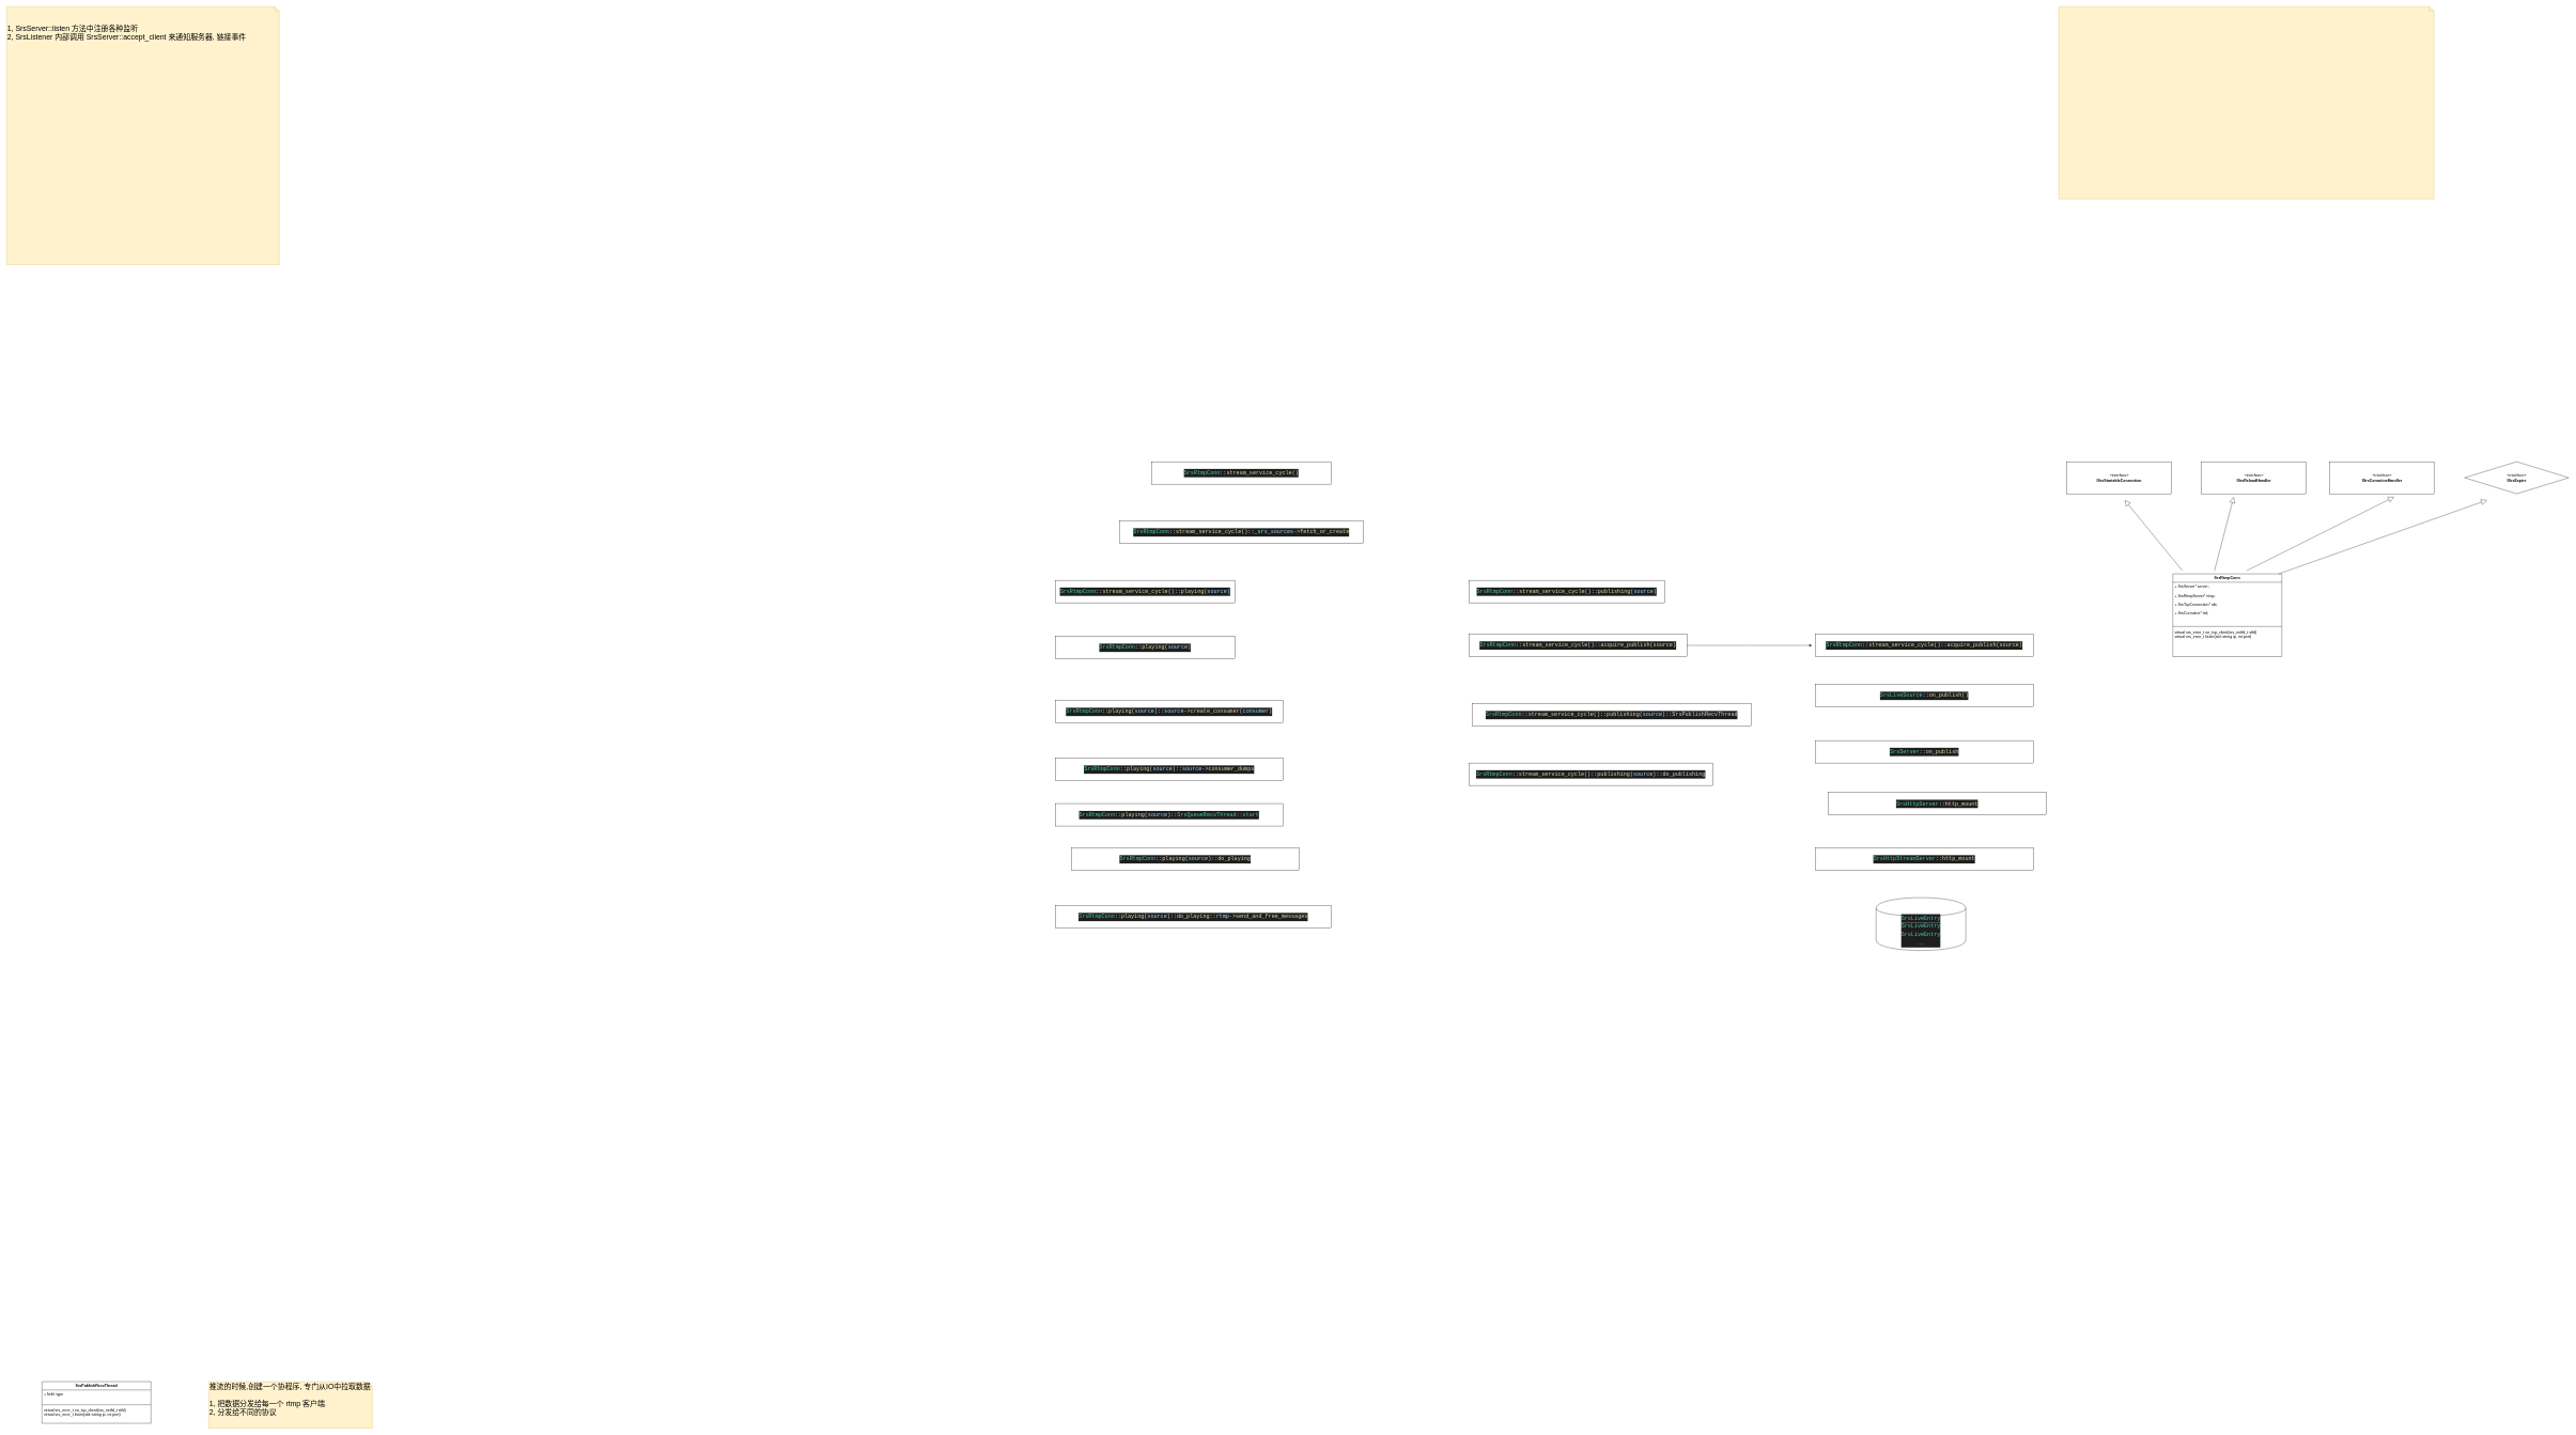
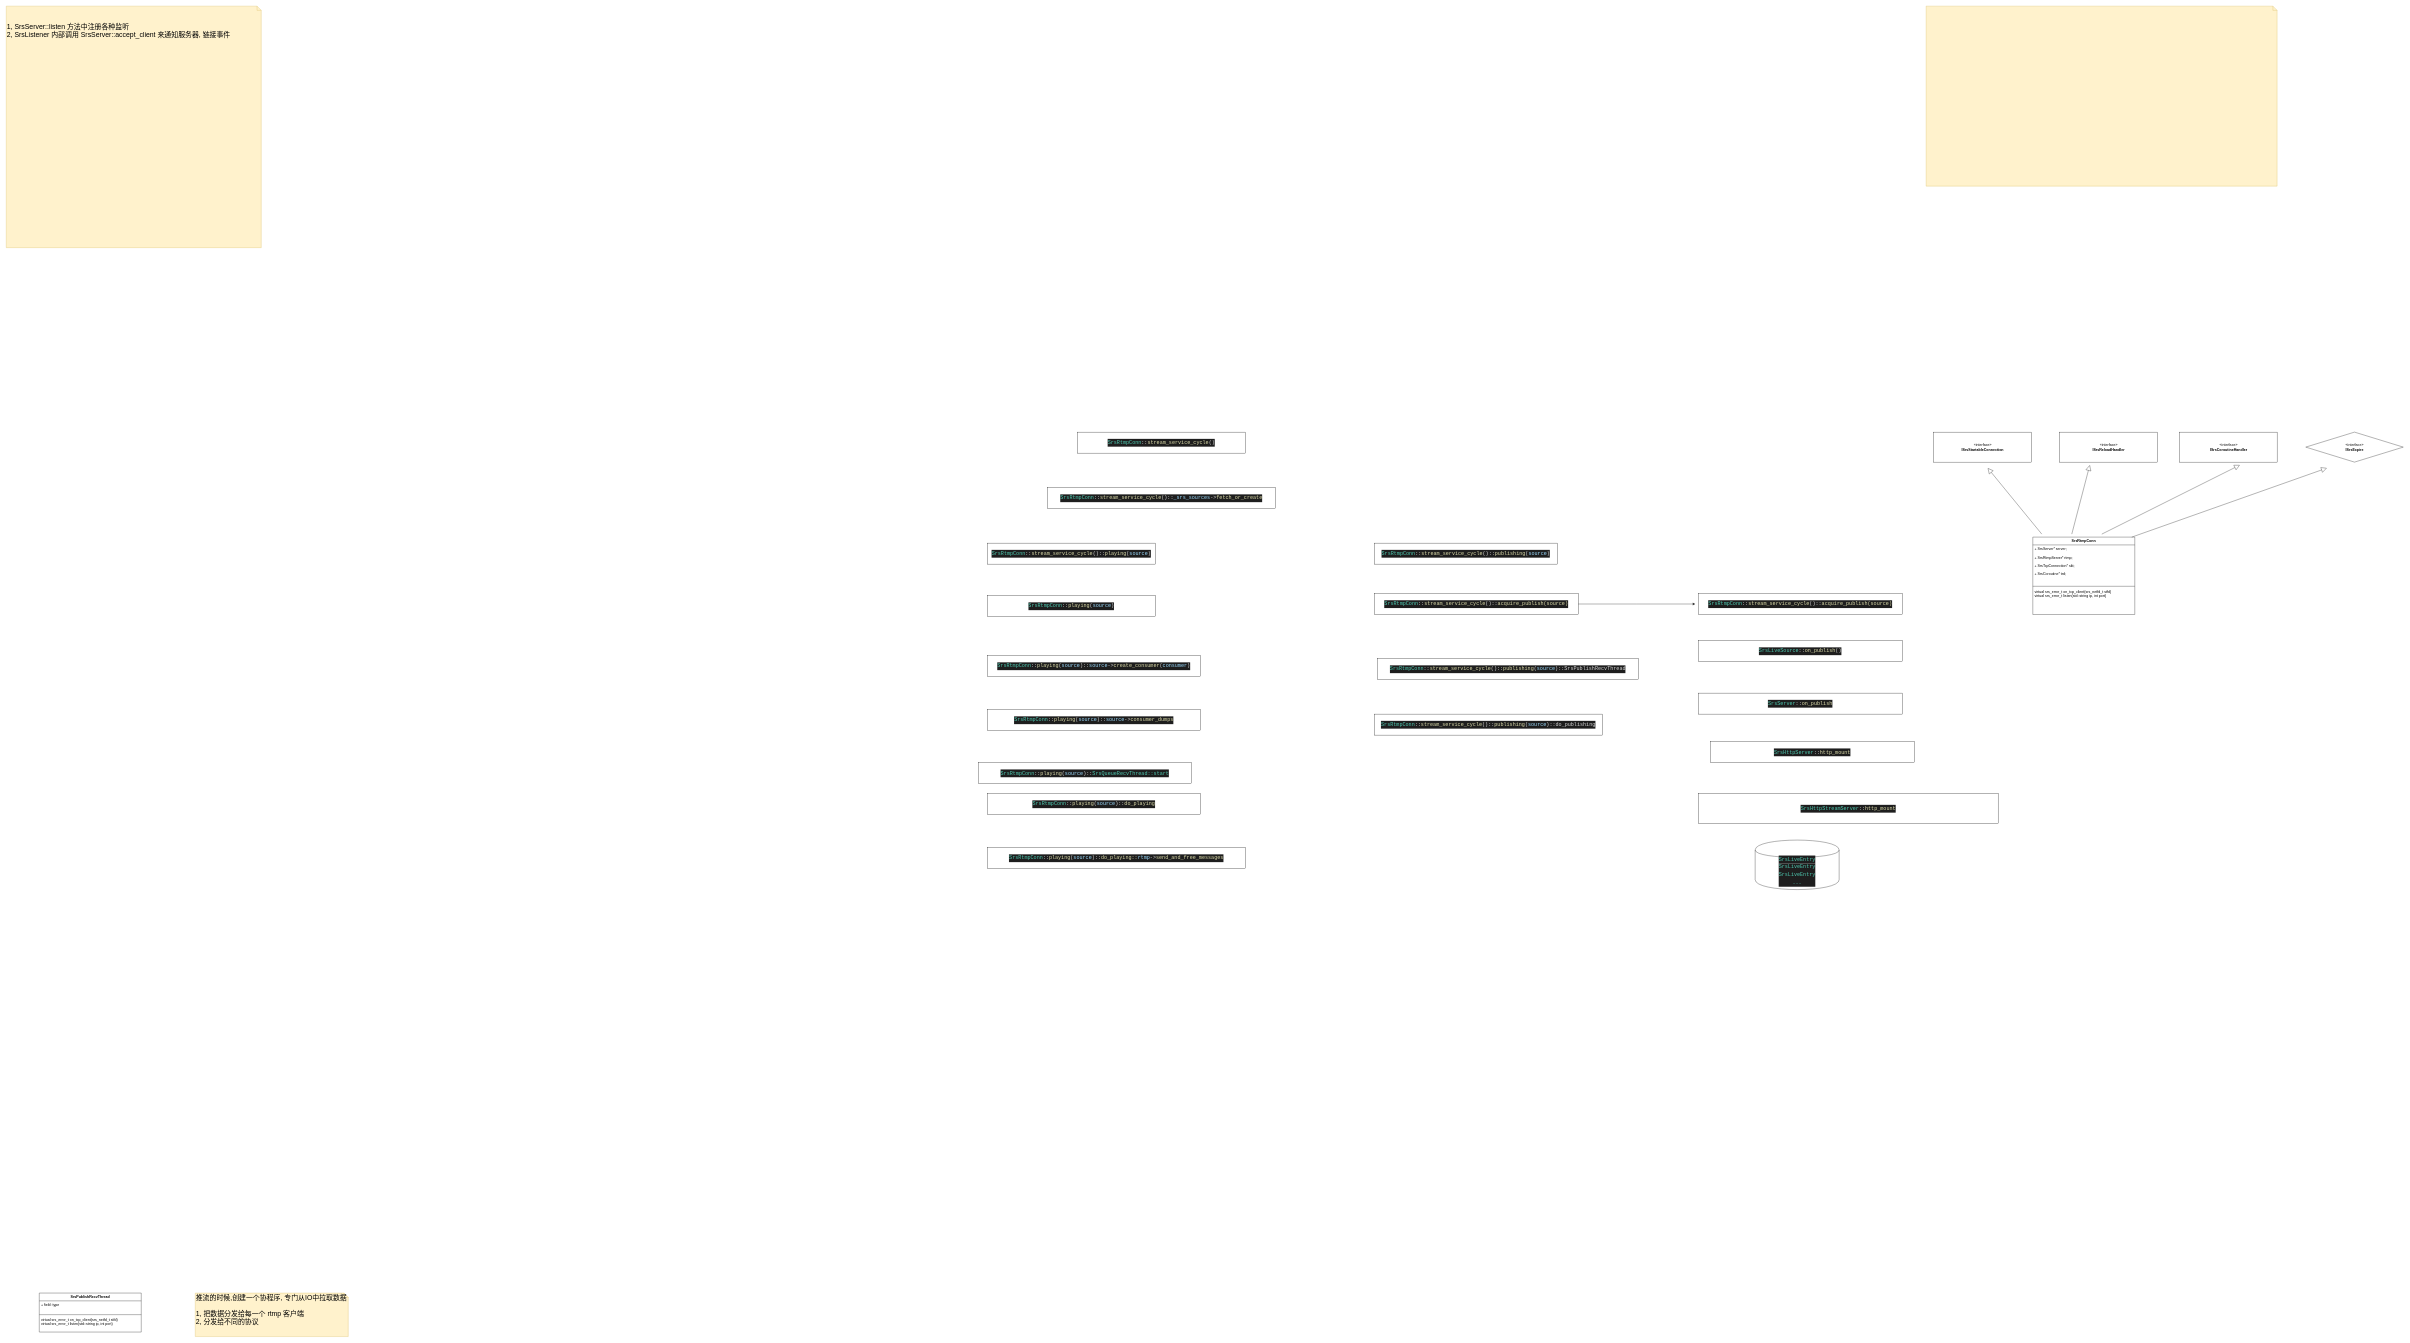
- <mxCell id="29" value="&lt;div style=&quot;background-color: rgb(30 , 30 , 30) ; font-family: &amp;#34;menlo&amp;#34; , &amp;#34;monaco&amp;#34; , &amp;#34;courier new&amp;#34; , monospace ; font-size: 17px ; line-height: 26px ; white-space: pre&quot;&gt;&lt;div style=&quot;color: rgb(212 , 212 , 212) ; font-family: &amp;#34;menlo&amp;#34; , &amp;#34;monaco&amp;#34; , &amp;#34;courier new&amp;#34; , monospace ; line-height: 26px&quot;&gt;&lt;span style=&quot;color: #4ec9b0&quot;&gt;SrsRtmpConn&lt;/span&gt;::&lt;span style=&quot;font-family: &amp;#34;menlo&amp;#34; , &amp;#34;monaco&amp;#34; , &amp;#34;courier new&amp;#34; , monospace ; color: rgb(220 , 220 , 170)&quot;&gt;playing&lt;/span&gt;&lt;span style=&quot;font-family: &amp;#34;menlo&amp;#34; , &amp;#34;monaco&amp;#34; , &amp;#34;courier new&amp;#34; , monospace&quot;&gt;(&lt;/span&gt;&lt;span style=&quot;font-family: &amp;#34;menlo&amp;#34; , &amp;#34;monaco&amp;#34; , &amp;#34;courier new&amp;#34; , monospace ; color: rgb(156 , 220 , 254)&quot;&gt;source&lt;/span&gt;&lt;span style=&quot;font-family: &amp;#34;menlo&amp;#34; , &amp;#34;monaco&amp;#34; , &amp;#34;courier new&amp;#34; , monospace&quot;&gt;)::&lt;/span&gt;&lt;span style=&quot;color: rgb(78 , 201 , 176) ; font-family: &amp;#34;menlo&amp;#34; , &amp;#34;monaco&amp;#34; , &amp;#34;courier new&amp;#34; , monospace&quot;&gt;SrsQueueRecvThread::start&lt;/span&gt;&lt;/div&gt;&lt;/div&gt;" style="html=1;fontSize=23;" parent="1" vertex="1"><mxGeometry x="3290" y="2506.5" width="710" height="70" as="geometry" /></mxCell>
+ <mxCell id="29" value="&lt;div style=&quot;background-color: rgb(30 , 30 , 30) ; font-family: &amp;#34;menlo&amp;#34; , &amp;#34;monaco&amp;#34; , &amp;#34;courier new&amp;#34; , monospace ; font-size: 17px ; line-height: 26px ; white-space: pre&quot;&gt;&lt;div style=&quot;color: rgb(212 , 212 , 212) ; font-family: &amp;#34;menlo&amp;#34; , &amp;#34;monaco&amp;#34; , &amp;#34;courier new&amp;#34; , monospace ; line-height: 26px&quot;&gt;&lt;span style=&quot;color: #4ec9b0&quot;&gt;SrsRtmpConn&lt;/span&gt;::&lt;span style=&quot;font-family: &amp;#34;menlo&amp;#34; , &amp;#34;monaco&amp;#34; , &amp;#34;courier new&amp;#34; , monospace ; color: rgb(220 , 220 , 170)&quot;&gt;playing&lt;/span&gt;&lt;span style=&quot;font-family: &amp;#34;menlo&amp;#34; , &amp;#34;monaco&amp;#34; , &amp;#34;courier new&amp;#34; , monospace&quot;&gt;(&lt;/span&gt;&lt;span style=&quot;font-family: &amp;#34;menlo&amp;#34; , &amp;#34;monaco&amp;#34; , &amp;#34;courier new&amp;#34; , monospace ; color: rgb(156 , 220 , 254)&quot;&gt;source&lt;/span&gt;&lt;span style=&quot;font-family: &amp;#34;menlo&amp;#34; , &amp;#34;monaco&amp;#34; , &amp;#34;courier new&amp;#34; , monospace&quot;&gt;)::&lt;/span&gt;&lt;span style=&quot;color: rgb(78 , 201 , 176) ; font-family: &amp;#34;menlo&amp;#34; , &amp;#34;monaco&amp;#34; , &amp;#34;courier new&amp;#34; , monospace&quot;&gt;SrsQueueRecvThread::start&lt;/span&gt;&lt;/div&gt;&lt;/div&gt;" style="html=1;fontSize=23;" parent="1" vertex="1"><mxGeometry x="3260" y="2541.5" width="710" height="70" as="geometry" /></mxCell>
- <mxCell id="27" value="&lt;div style=&quot;background-color: rgb(30 , 30 , 30) ; font-family: &amp;#34;menlo&amp;#34; , &amp;#34;monaco&amp;#34; , &amp;#34;courier new&amp;#34; , monospace ; font-size: 17px ; line-height: 26px ; white-space: pre&quot;&gt;&lt;div style=&quot;color: rgb(212 , 212 , 212) ; font-family: &amp;#34;menlo&amp;#34; , &amp;#34;monaco&amp;#34; , &amp;#34;courier new&amp;#34; , monospace ; line-height: 26px&quot;&gt;&lt;span style=&quot;color: #4ec9b0&quot;&gt;SrsRtmpConn&lt;/span&gt;::&lt;span style=&quot;font-family: &amp;#34;menlo&amp;#34; , &amp;#34;monaco&amp;#34; , &amp;#34;courier new&amp;#34; , monospace ; color: rgb(220 , 220 , 170)&quot;&gt;playing&lt;/span&gt;&lt;span style=&quot;font-family: &amp;#34;menlo&amp;#34; , &amp;#34;monaco&amp;#34; , &amp;#34;courier new&amp;#34; , monospace&quot;&gt;(&lt;/span&gt;&lt;span style=&quot;font-family: &amp;#34;menlo&amp;#34; , &amp;#34;monaco&amp;#34; , &amp;#34;courier new&amp;#34; , monospace ; color: rgb(156 , 220 , 254)&quot;&gt;source&lt;/span&gt;&lt;span style=&quot;font-family: &amp;#34;menlo&amp;#34; , &amp;#34;monaco&amp;#34; , &amp;#34;courier new&amp;#34; , monospace&quot;&gt;)::&lt;/span&gt;&lt;span style=&quot;color: rgb(220 , 220 , 170) ; font-family: &amp;#34;menlo&amp;#34; , &amp;#34;monaco&amp;#34; , &amp;#34;courier new&amp;#34; , monospace&quot;&gt;do_playing&lt;/span&gt;&lt;/div&gt;&lt;/div&gt;" style="html=1;fontSize=23;" parent="1" vertex="1"><mxGeometry x="3340" y="2645" width="710" height="70" as="geometry" /></mxCell>
+ <mxCell id="27" value="&lt;div style=&quot;background-color: rgb(30 , 30 , 30) ; font-family: &amp;#34;menlo&amp;#34; , &amp;#34;monaco&amp;#34; , &amp;#34;courier new&amp;#34; , monospace ; font-size: 17px ; line-height: 26px ; white-space: pre&quot;&gt;&lt;div style=&quot;color: rgb(212 , 212 , 212) ; font-family: &amp;#34;menlo&amp;#34; , &amp;#34;monaco&amp;#34; , &amp;#34;courier new&amp;#34; , monospace ; line-height: 26px&quot;&gt;&lt;span style=&quot;color: #4ec9b0&quot;&gt;SrsRtmpConn&lt;/span&gt;::&lt;span style=&quot;font-family: &amp;#34;menlo&amp;#34; , &amp;#34;monaco&amp;#34; , &amp;#34;courier new&amp;#34; , monospace ; color: rgb(220 , 220 , 170)&quot;&gt;playing&lt;/span&gt;&lt;span style=&quot;font-family: &amp;#34;menlo&amp;#34; , &amp;#34;monaco&amp;#34; , &amp;#34;courier new&amp;#34; , monospace&quot;&gt;(&lt;/span&gt;&lt;span style=&quot;font-family: &amp;#34;menlo&amp;#34; , &amp;#34;monaco&amp;#34; , &amp;#34;courier new&amp;#34; , monospace ; color: rgb(156 , 220 , 254)&quot;&gt;source&lt;/span&gt;&lt;span style=&quot;font-family: &amp;#34;menlo&amp;#34; , &amp;#34;monaco&amp;#34; , &amp;#34;courier new&amp;#34; , monospace&quot;&gt;)::&lt;/span&gt;&lt;span style=&quot;color: rgb(220 , 220 , 170) ; font-family: &amp;#34;menlo&amp;#34; , &amp;#34;monaco&amp;#34; , &amp;#34;courier new&amp;#34; , monospace&quot;&gt;do_playing&lt;/span&gt;&lt;/div&gt;&lt;/div&gt;" style="html=1;fontSize=23;" parent="1" vertex="1"><mxGeometry x="3290" y="2645" width="710" height="70" as="geometry" /></mxCell>
- <mxCell id="39" value="&lt;div style=&quot;background-color: rgb(30 , 30 , 30) ; font-family: &amp;#34;menlo&amp;#34; , &amp;#34;monaco&amp;#34; , &amp;#34;courier new&amp;#34; , monospace ; font-size: 17px ; line-height: 26px ; white-space: pre&quot;&gt;&lt;div style=&quot;color: rgb(212 , 212 , 212) ; font-family: &amp;#34;menlo&amp;#34; , &amp;#34;monaco&amp;#34; , &amp;#34;courier new&amp;#34; , monospace ; line-height: 26px&quot;&gt;&lt;div style=&quot;font-family: &amp;#34;menlo&amp;#34; , &amp;#34;monaco&amp;#34; , &amp;#34;courier new&amp;#34; , monospace ; line-height: 26px&quot;&gt;&lt;div style=&quot;font-family: &amp;#34;menlo&amp;#34; , &amp;#34;monaco&amp;#34; , &amp;#34;courier new&amp;#34; , monospace ; line-height: 26px&quot;&gt;&lt;div style=&quot;font-family: &amp;#34;menlo&amp;#34; , &amp;#34;monaco&amp;#34; , &amp;#34;courier new&amp;#34; , monospace ; line-height: 26px&quot;&gt;&lt;div style=&quot;font-family: &amp;#34;menlo&amp;#34; , &amp;#34;monaco&amp;#34; , &amp;#34;courier new&amp;#34; , monospace ; line-height: 26px&quot;&gt;&lt;span style=&quot;color: #4ec9b0&quot;&gt;SrsHttpStreamServer&lt;/span&gt;::&lt;span style=&quot;color: #dcdcaa&quot;&gt;http_mount&lt;/span&gt;&lt;/div&gt;&lt;/div&gt;&lt;/div&gt;&lt;/div&gt;&lt;/div&gt;&lt;/div&gt;" style="html=1;fontSize=23;" vertex="1" parent="1"><mxGeometry x="5660" y="2645" width="680" height="70" as="geometry" /></mxCell>
+ <mxCell id="39" value="&lt;div style=&quot;background-color: rgb(30 , 30 , 30) ; font-family: &amp;#34;menlo&amp;#34; , &amp;#34;monaco&amp;#34; , &amp;#34;courier new&amp;#34; , monospace ; font-size: 17px ; line-height: 26px ; white-space: pre&quot;&gt;&lt;div style=&quot;color: rgb(212 , 212 , 212) ; font-family: &amp;#34;menlo&amp;#34; , &amp;#34;monaco&amp;#34; , &amp;#34;courier new&amp;#34; , monospace ; line-height: 26px&quot;&gt;&lt;div style=&quot;font-family: &amp;#34;menlo&amp;#34; , &amp;#34;monaco&amp;#34; , &amp;#34;courier new&amp;#34; , monospace ; line-height: 26px&quot;&gt;&lt;div style=&quot;font-family: &amp;#34;menlo&amp;#34; , &amp;#34;monaco&amp;#34; , &amp;#34;courier new&amp;#34; , monospace ; line-height: 26px&quot;&gt;&lt;div style=&quot;font-family: &amp;#34;menlo&amp;#34; , &amp;#34;monaco&amp;#34; , &amp;#34;courier new&amp;#34; , monospace ; line-height: 26px&quot;&gt;&lt;div style=&quot;font-family: &amp;#34;menlo&amp;#34; , &amp;#34;monaco&amp;#34; , &amp;#34;courier new&amp;#34; , monospace ; line-height: 26px&quot;&gt;&lt;span style=&quot;color: #4ec9b0&quot;&gt;SrsHttpStreamServer&lt;/span&gt;::&lt;span style=&quot;color: #dcdcaa&quot;&gt;http_mount&lt;/span&gt;&lt;/div&gt;&lt;/div&gt;&lt;/div&gt;&lt;/div&gt;&lt;/div&gt;&lt;/div&gt;" style="html=1;fontSize=23;" vertex="1" parent="1"><mxGeometry x="5660" y="2645" width="1000" height="100" as="geometry" /></mxCell>
